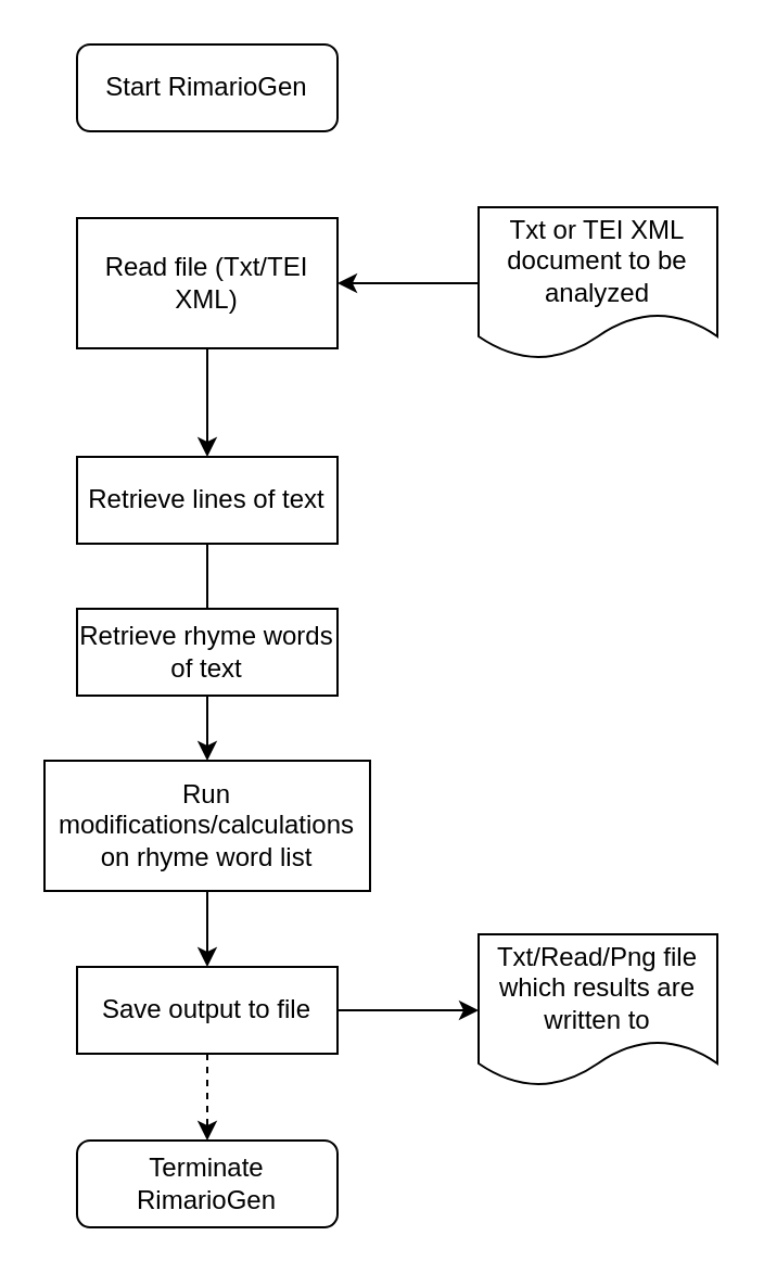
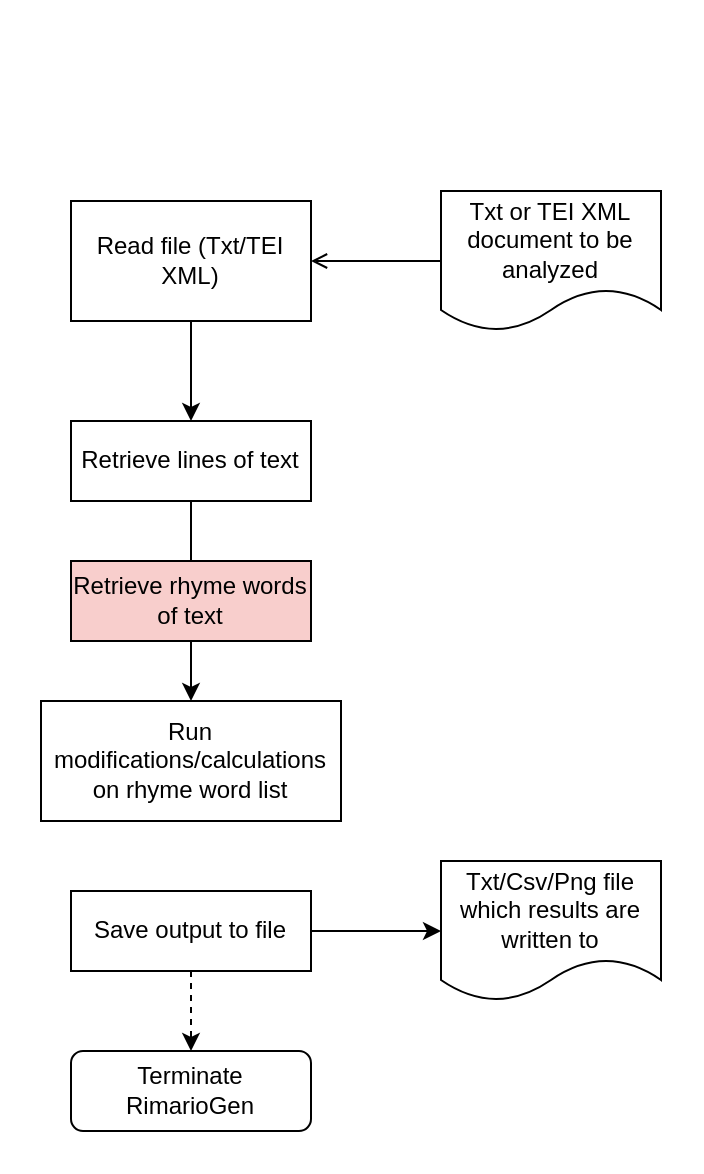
- <mxCell id="2" value="Start RimarioGen" style="rounded=1&#10;;whiteSpace=wrap;html=1;fontSize=12;glass=0;strokeWidth=1;shadow=0;" parent="1" vertex="1"><mxGeometry x="35" y="20" width="120" height="40" as="geometry" /></mxCell>
- <mxCell id="17" value="" style="endArrow=classic;html=1;rounded=0;exitX=0;exitY=0.5;exitDx=0;exitDy=0;entryX=1;entryY=0.5;entryDx=0;entryDy=0;" edge="1" parent="1" source="8" target="5"><mxGeometry width="50" height="50" relative="1" as="geometry"><mxPoint x="165" y="130" as="sourcePoint" /><mxPoint x="165" y="170" as="targetPoint" /></mxGeometry></mxCell>
+ <mxCell id="17" value="" style="endArrow=open;html=1;rounded=0;exitX=0;exitY=0.5;exitDx=0;exitDy=0;entryX=1;entryY=0.5;entryDx=0;entryDy=0;" edge="1" parent="1" source="8" target="5"><mxGeometry width="50" height="50" relative="1" as="geometry"><mxPoint x="165" y="130" as="sourcePoint" /><mxPoint x="165" y="170" as="targetPoint" /></mxGeometry></mxCell>
- <mxCell id="6" value="Retrieve rhyme words of text" style="rounded=0;whiteSpace=wrap;html=1;fontSize=12;glass=0;strokeWidth=1;shadow=0;" vertex="1" parent="1"><mxGeometry x="35" y="280" width="120" height="40" as="geometry" /></mxCell>
+ <mxCell id="6" value="Retrieve rhyme words of text" style="rounded=0;whiteSpace=wrap;html=1;fontSize=12;glass=0;strokeWidth=1;shadow=0;fillColor=#f8cecc;" vertex="1" parent="1"><mxGeometry x="35" y="280" width="120" height="40" as="geometry" /></mxCell>
- <mxCell id="14" value="" style="endArrow=classic;html=1;rounded=0;exitX=0.5;exitY=1;exitDx=0;exitDy=0;entryX=0.5;entryY=0;entryDx=0;entryDy=0;" edge="1" parent="1" source="3" target="7"><mxGeometry width="50" height="50" relative="1" as="geometry"><mxPoint x="135" y="100" as="sourcePoint" /><mxPoint x="135" y="140" as="targetPoint" /></mxGeometry></mxCell>
- <mxCell id="9" value="Txt/Read/Png file which results are written to" style="shape=document;whiteSpace=wrap;html=1;boundedLbl=1;" vertex="1" parent="1"><mxGeometry x="220" y="430" width="110" height="70" as="geometry" /></mxCell>
+ <mxCell id="9" value="Txt/Csv/Png file which results are written to" style="shape=document;whiteSpace=wrap;html=1;boundedLbl=1;" vertex="1" parent="1"><mxGeometry x="220" y="430" width="110" height="70" as="geometry" /></mxCell>
